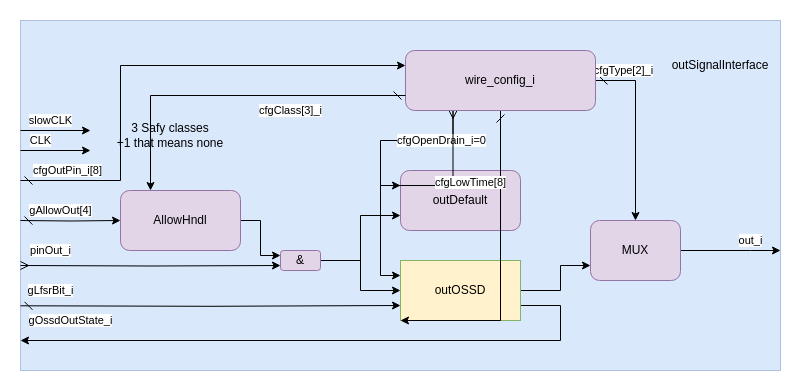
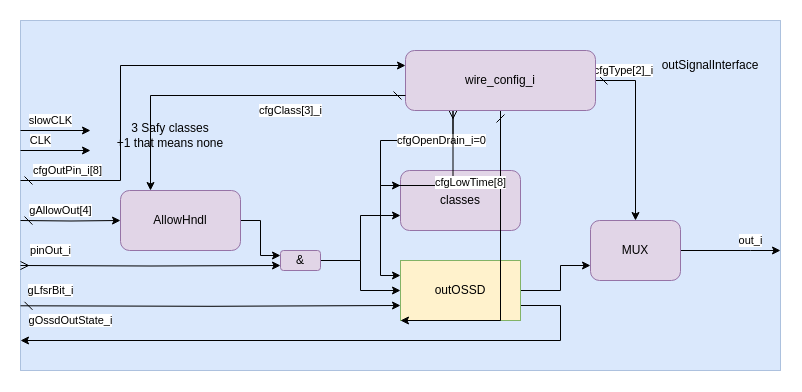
- <mxCell id="25" value="outSignalInterface" style="text;html=1;strokeColor=none;fillColor=none;align=center;verticalAlign=middle;whiteSpace=wrap;rounded=0;dashed=1;" vertex="1" parent="1"><mxGeometry x="660" y="50" width="120" height="30" as="geometry" /></mxCell>
+ <mxCell id="25" value="outSignalInterface" style="text;html=1;strokeColor=none;fillColor=none;align=center;verticalAlign=middle;whiteSpace=wrap;rounded=0;dashed=1;" vertex="1" parent="1"><mxGeometry x="650" y="50" width="120" height="30" as="geometry" /></mxCell>
- <mxCell id="3" value="outDefault" style="rounded=1;whiteSpace=wrap;html=1;fillColor=#e1d5e7;strokeColor=#9673a6;" vertex="1" parent="1"><mxGeometry x="400" y="170" width="120" height="60" as="geometry" /></mxCell>
+ <mxCell id="3" value="classes" style="rounded=1;whiteSpace=wrap;html=1;fillColor=#e1d5e7;strokeColor=#9673a6;" vertex="1" parent="1"><mxGeometry x="400" y="170" width="120" height="60" as="geometry" /></mxCell>
